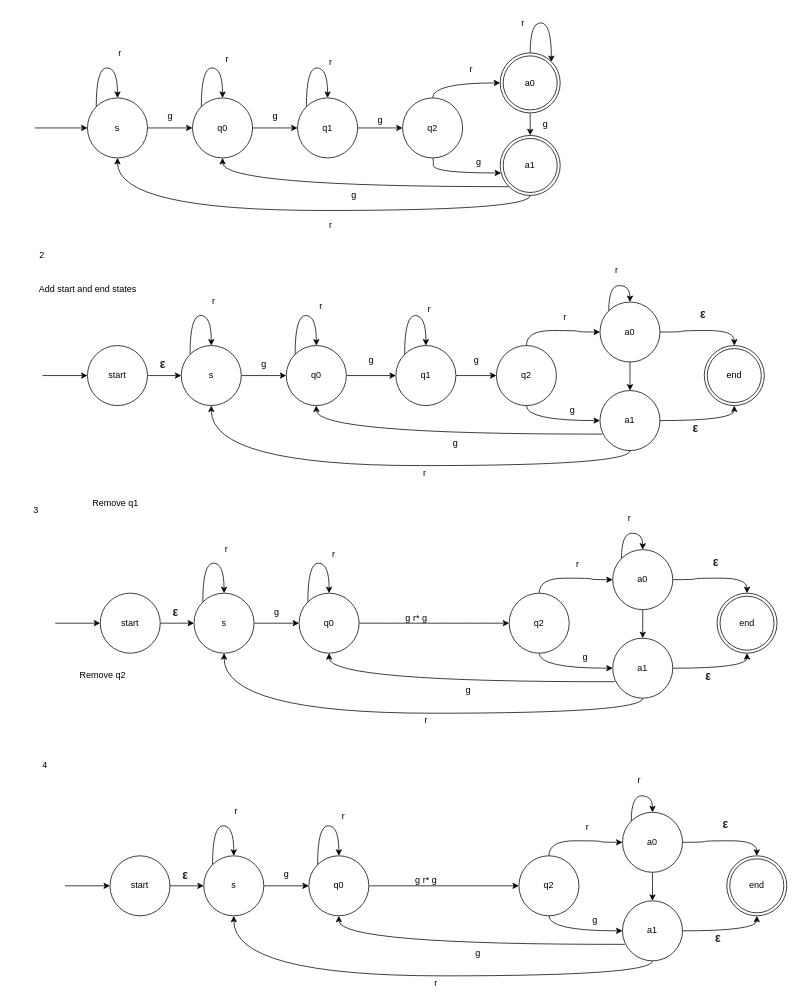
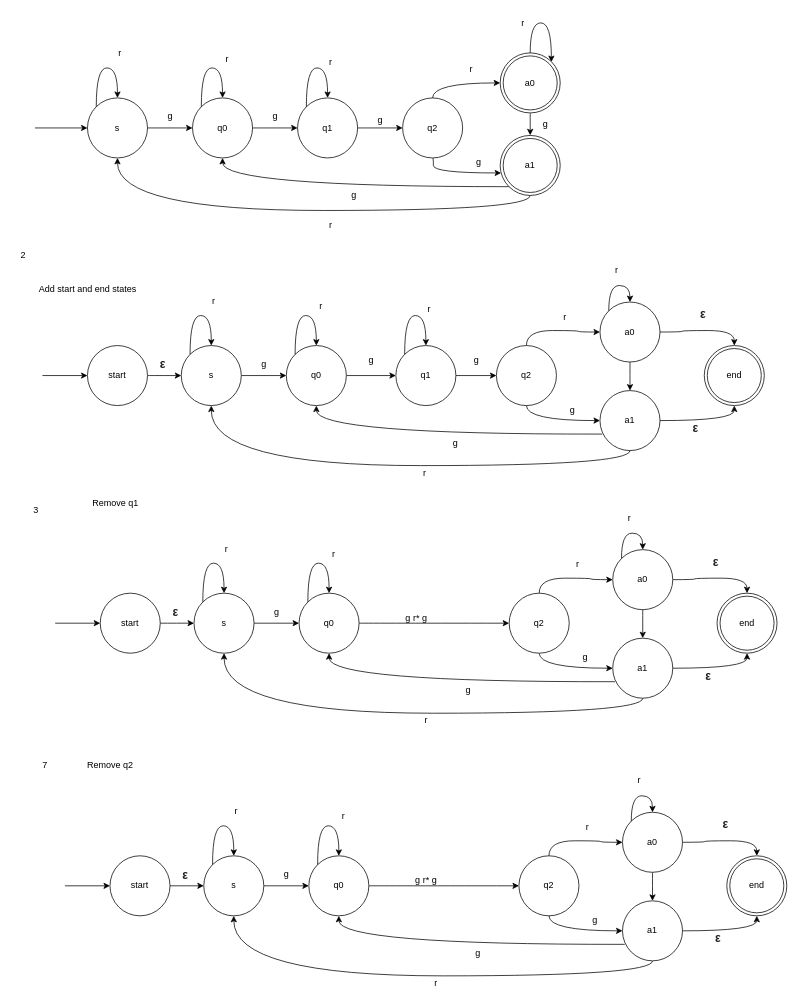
- <mxCell id="57" value="2" style="text;html=1;align=center;verticalAlign=middle;resizable=0;points=[];;autosize=1;" parent="1" vertex="1"><mxGeometry x="45" y="330" width="20" height="20" as="geometry" /></mxCell>
+ <mxCell id="57" value="2" style="text;html=1;align=center;verticalAlign=middle;resizable=0;points=[];;autosize=1;" parent="1" vertex="1"><mxGeometry x="20" y="330" width="20" height="20" as="geometry" /></mxCell>
- <mxCell id="133" value="Remove q2" style="text;html=1;align=center;verticalAlign=middle;resizable=0;points=[];;autosize=1;" vertex="1" parent="1"><mxGeometry x="96" y="890" width="80" height="20" as="geometry" /></mxCell>
+ <mxCell id="133" value="Remove q2" style="text;html=1;align=center;verticalAlign=middle;resizable=0;points=[];;autosize=1;" vertex="1" parent="1"><mxGeometry x="106" y="1010" width="80" height="20" as="geometry" /></mxCell>
- <mxCell id="132" value="4" style="text;html=1;align=center;verticalAlign=middle;resizable=0;points=[];;autosize=1;" vertex="1" parent="1"><mxGeometry x="49" y="1010" width="20" height="20" as="geometry" /></mxCell>
+ <mxCell id="132" value="7" style="text;html=1;align=center;verticalAlign=middle;resizable=0;points=[];;autosize=1;" vertex="1" parent="1"><mxGeometry x="49" y="1010" width="20" height="20" as="geometry" /></mxCell>
